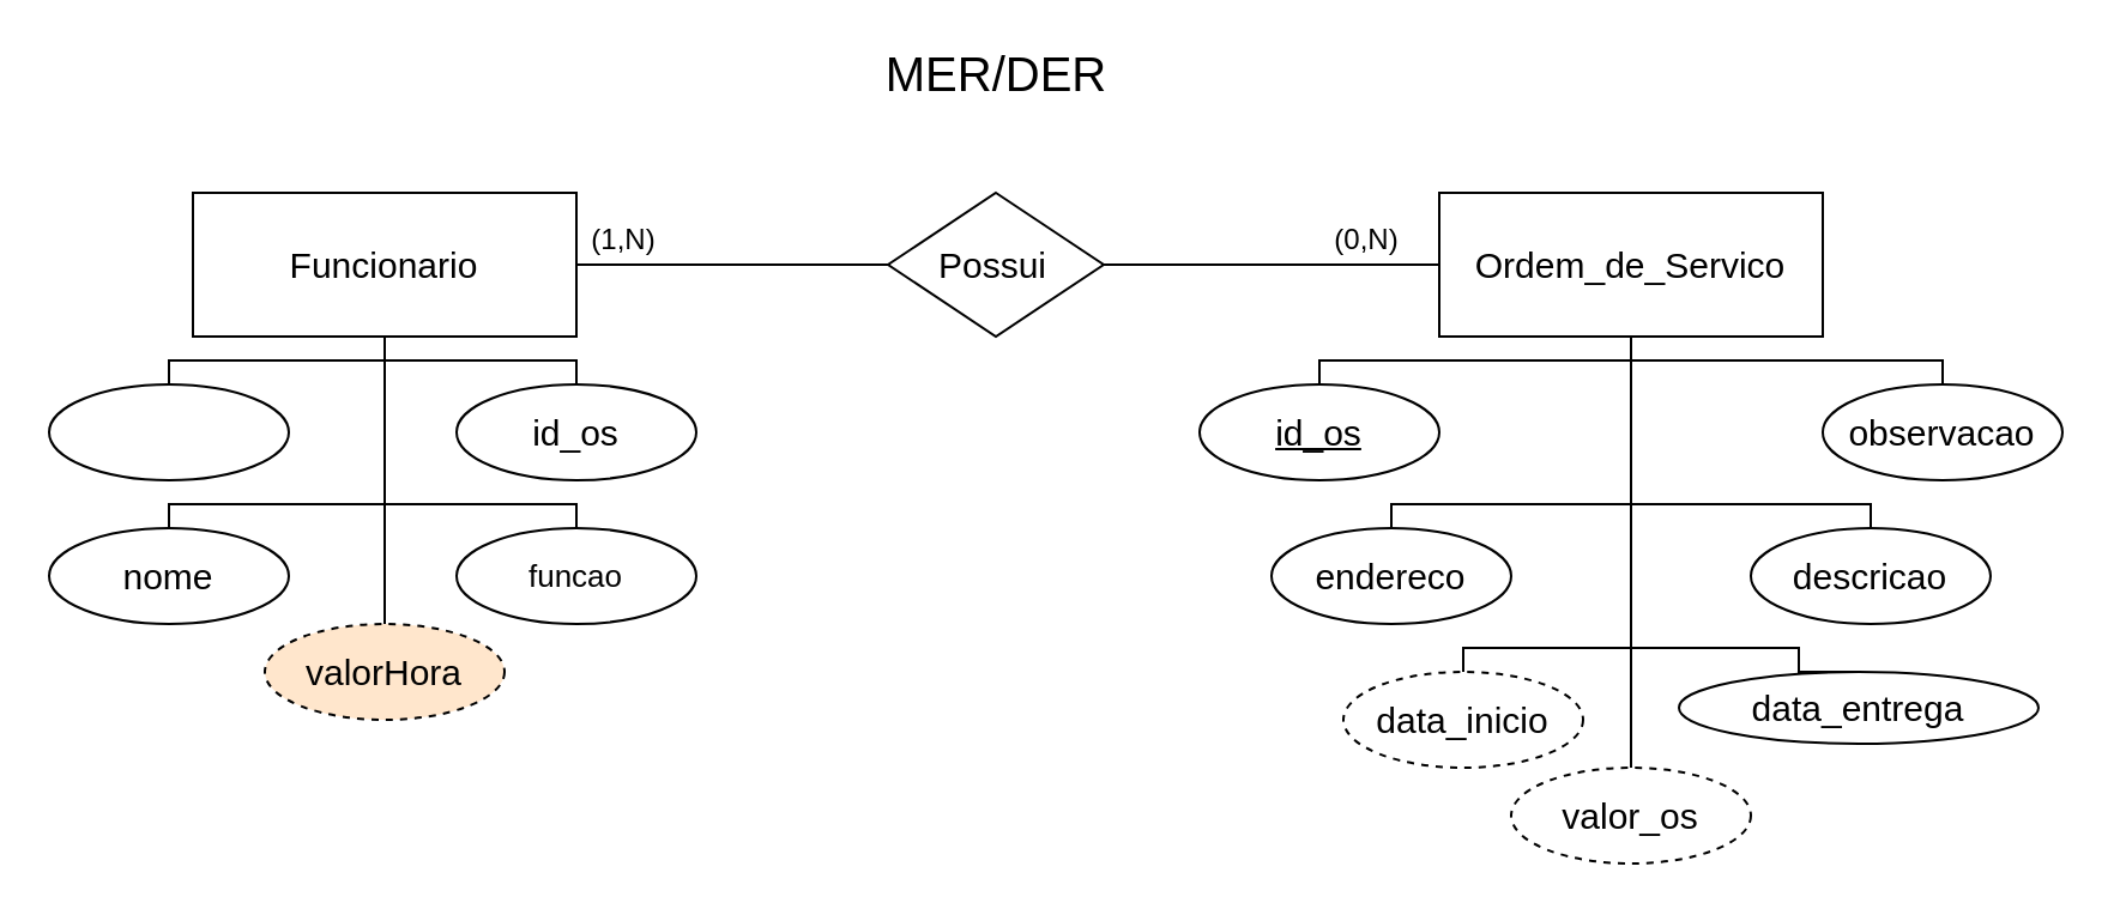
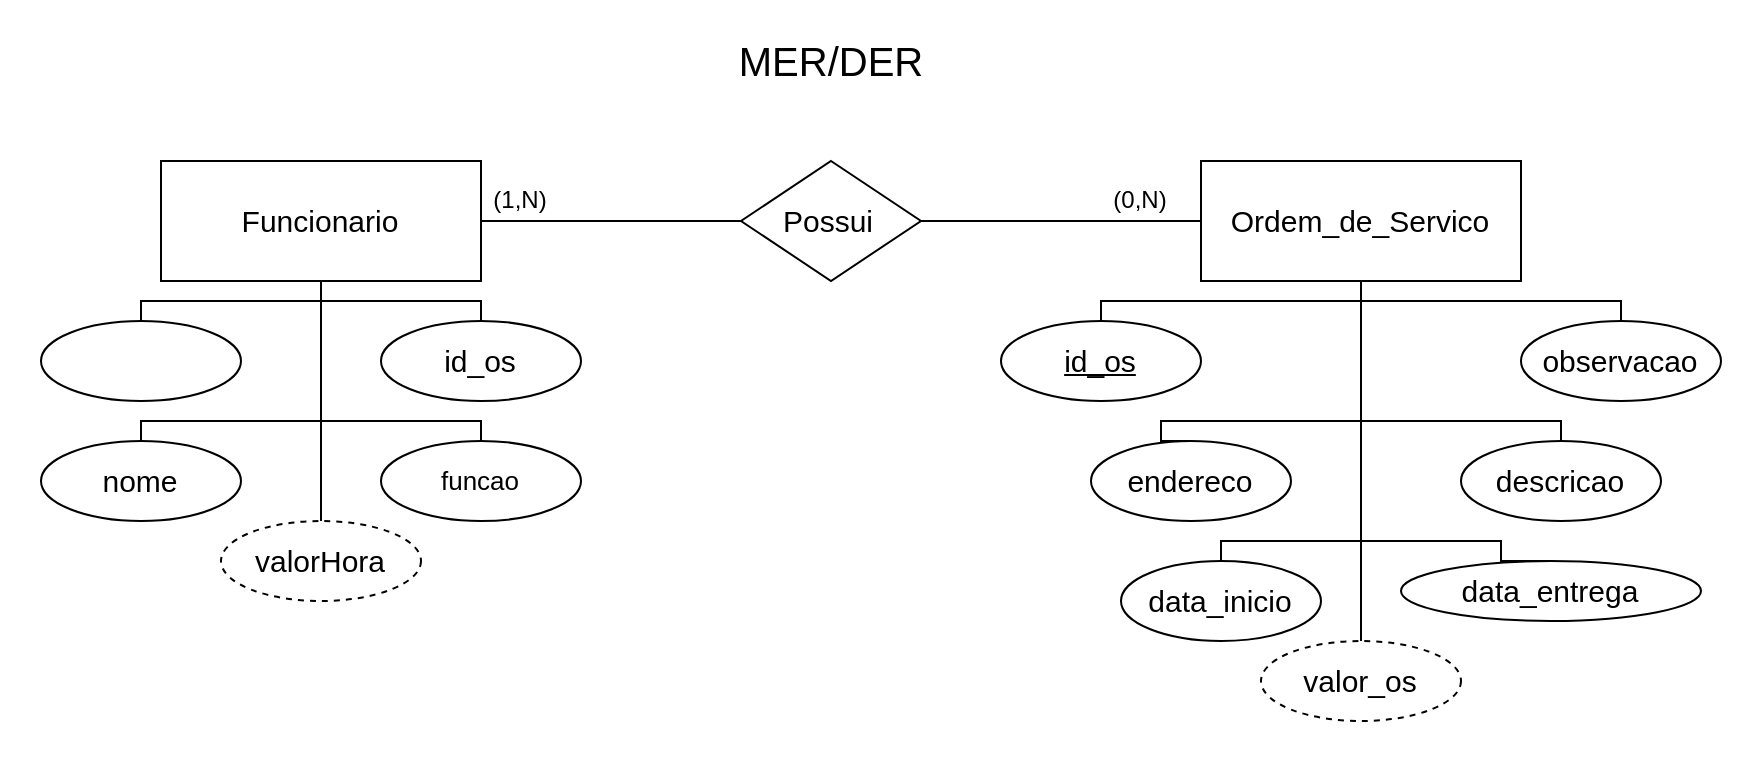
- <mxCell id="28" value="endereco" style="ellipse;whiteSpace=wrap;html=1;fontSize=15;" parent="1" vertex="1"><mxGeometry x="530" y="220" width="100" height="40" as="geometry" /></mxCell>
+ <mxCell id="28" value="endereco" style="ellipse;whiteSpace=wrap;html=1;fontSize=15;" parent="1" vertex="1"><mxGeometry x="545" y="220" width="100" height="40" as="geometry" /></mxCell>
- <mxCell id="33" value="valorHora" style="ellipse;whiteSpace=wrap;html=1;fontSize=15;dashed=1;fillColor=#ffe6cc;" parent="1" vertex="1"><mxGeometry x="110" y="260" width="100" height="40" as="geometry" /></mxCell>
+ <mxCell id="33" value="valorHora" style="ellipse;whiteSpace=wrap;html=1;fontSize=15;dashed=1;" parent="1" vertex="1"><mxGeometry x="110" y="260" width="100" height="40" as="geometry" /></mxCell>
- <mxCell id="31" value="data_inicio" style="ellipse;whiteSpace=wrap;html=1;fontSize=15;dashed=1;" parent="1" vertex="1"><mxGeometry x="560" y="280" width="100" height="40" as="geometry" /></mxCell>
+ <mxCell id="31" value="data_inicio" style="ellipse;whiteSpace=wrap;html=1;fontSize=15;" parent="1" vertex="1"><mxGeometry x="560" y="280" width="100" height="40" as="geometry" /></mxCell>
